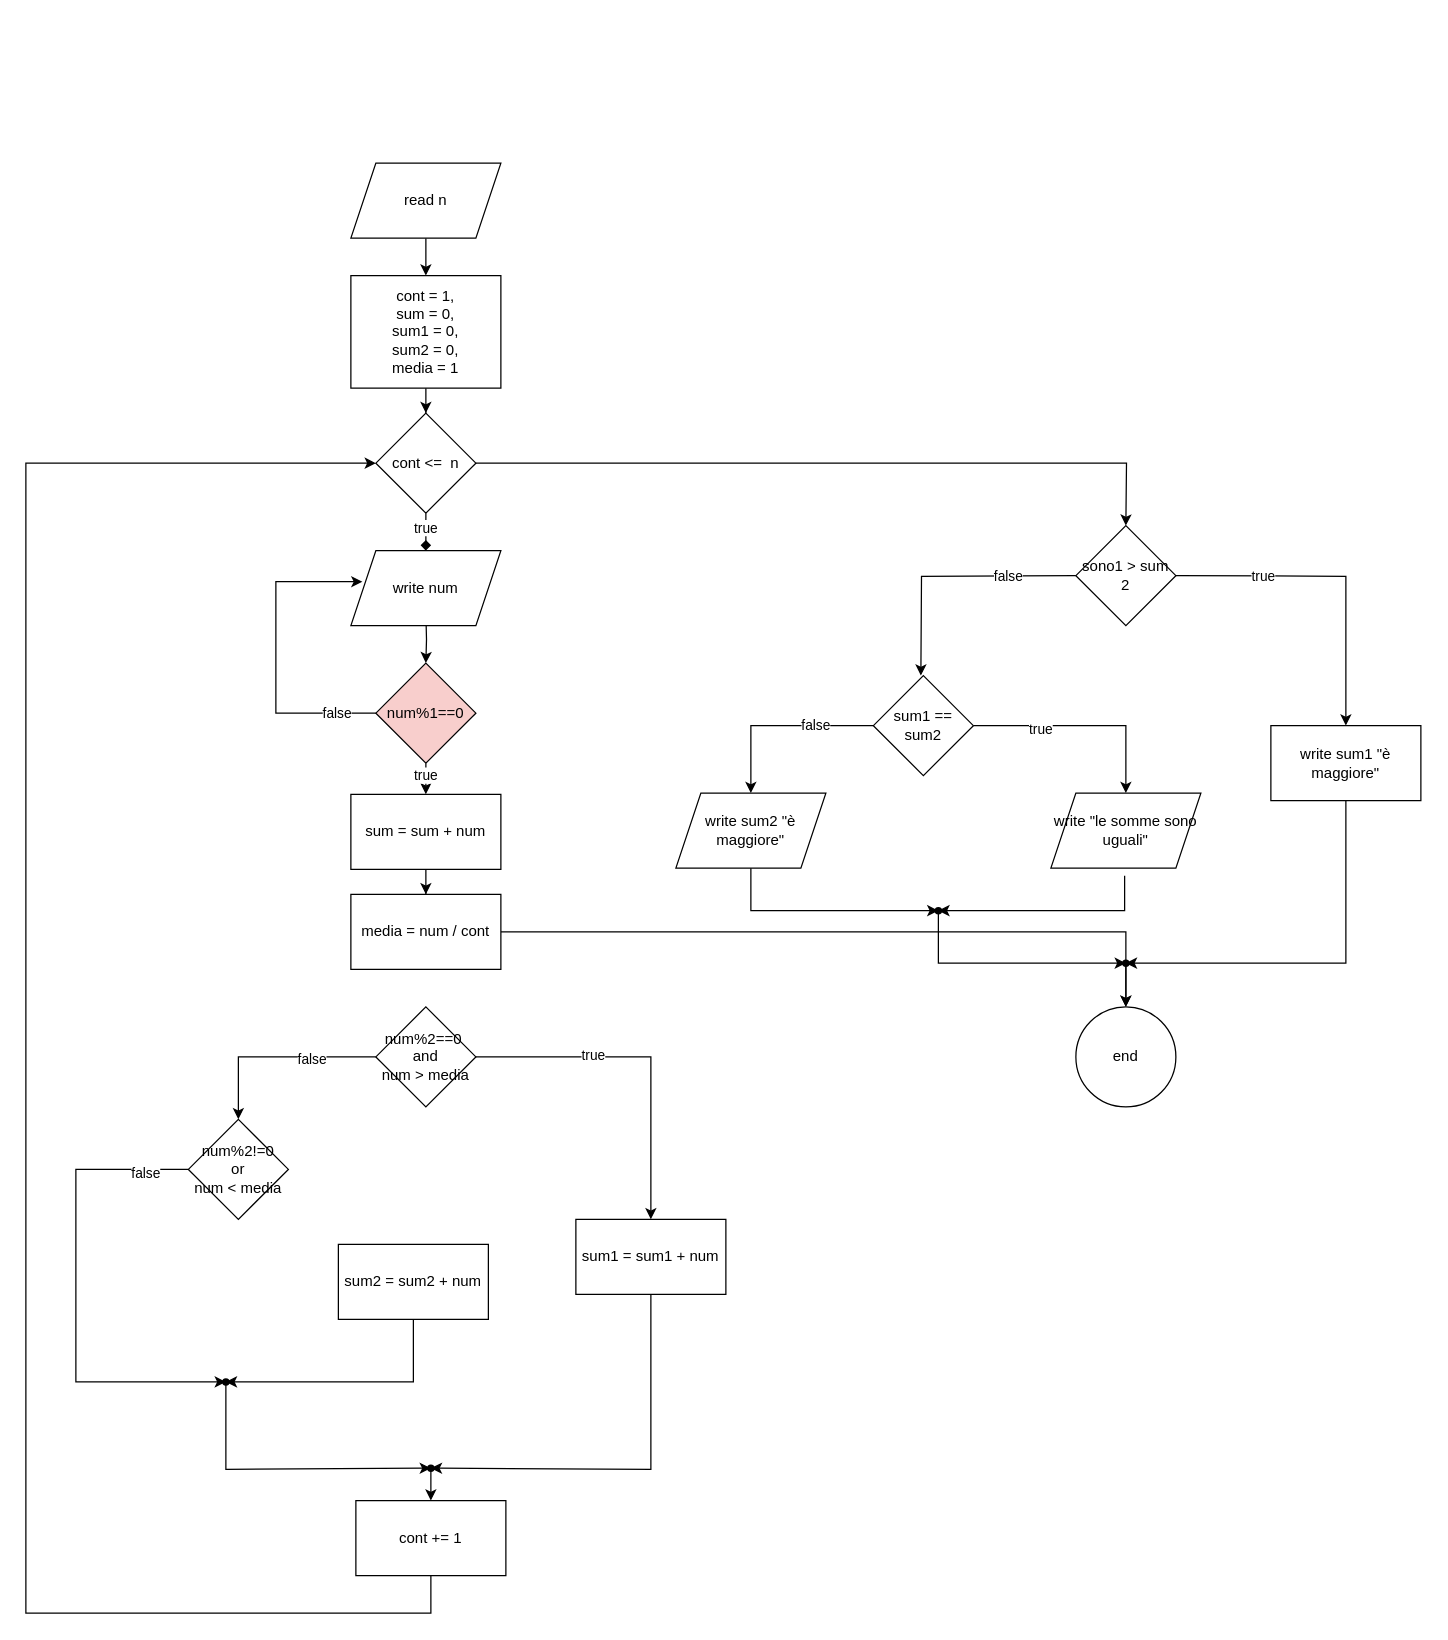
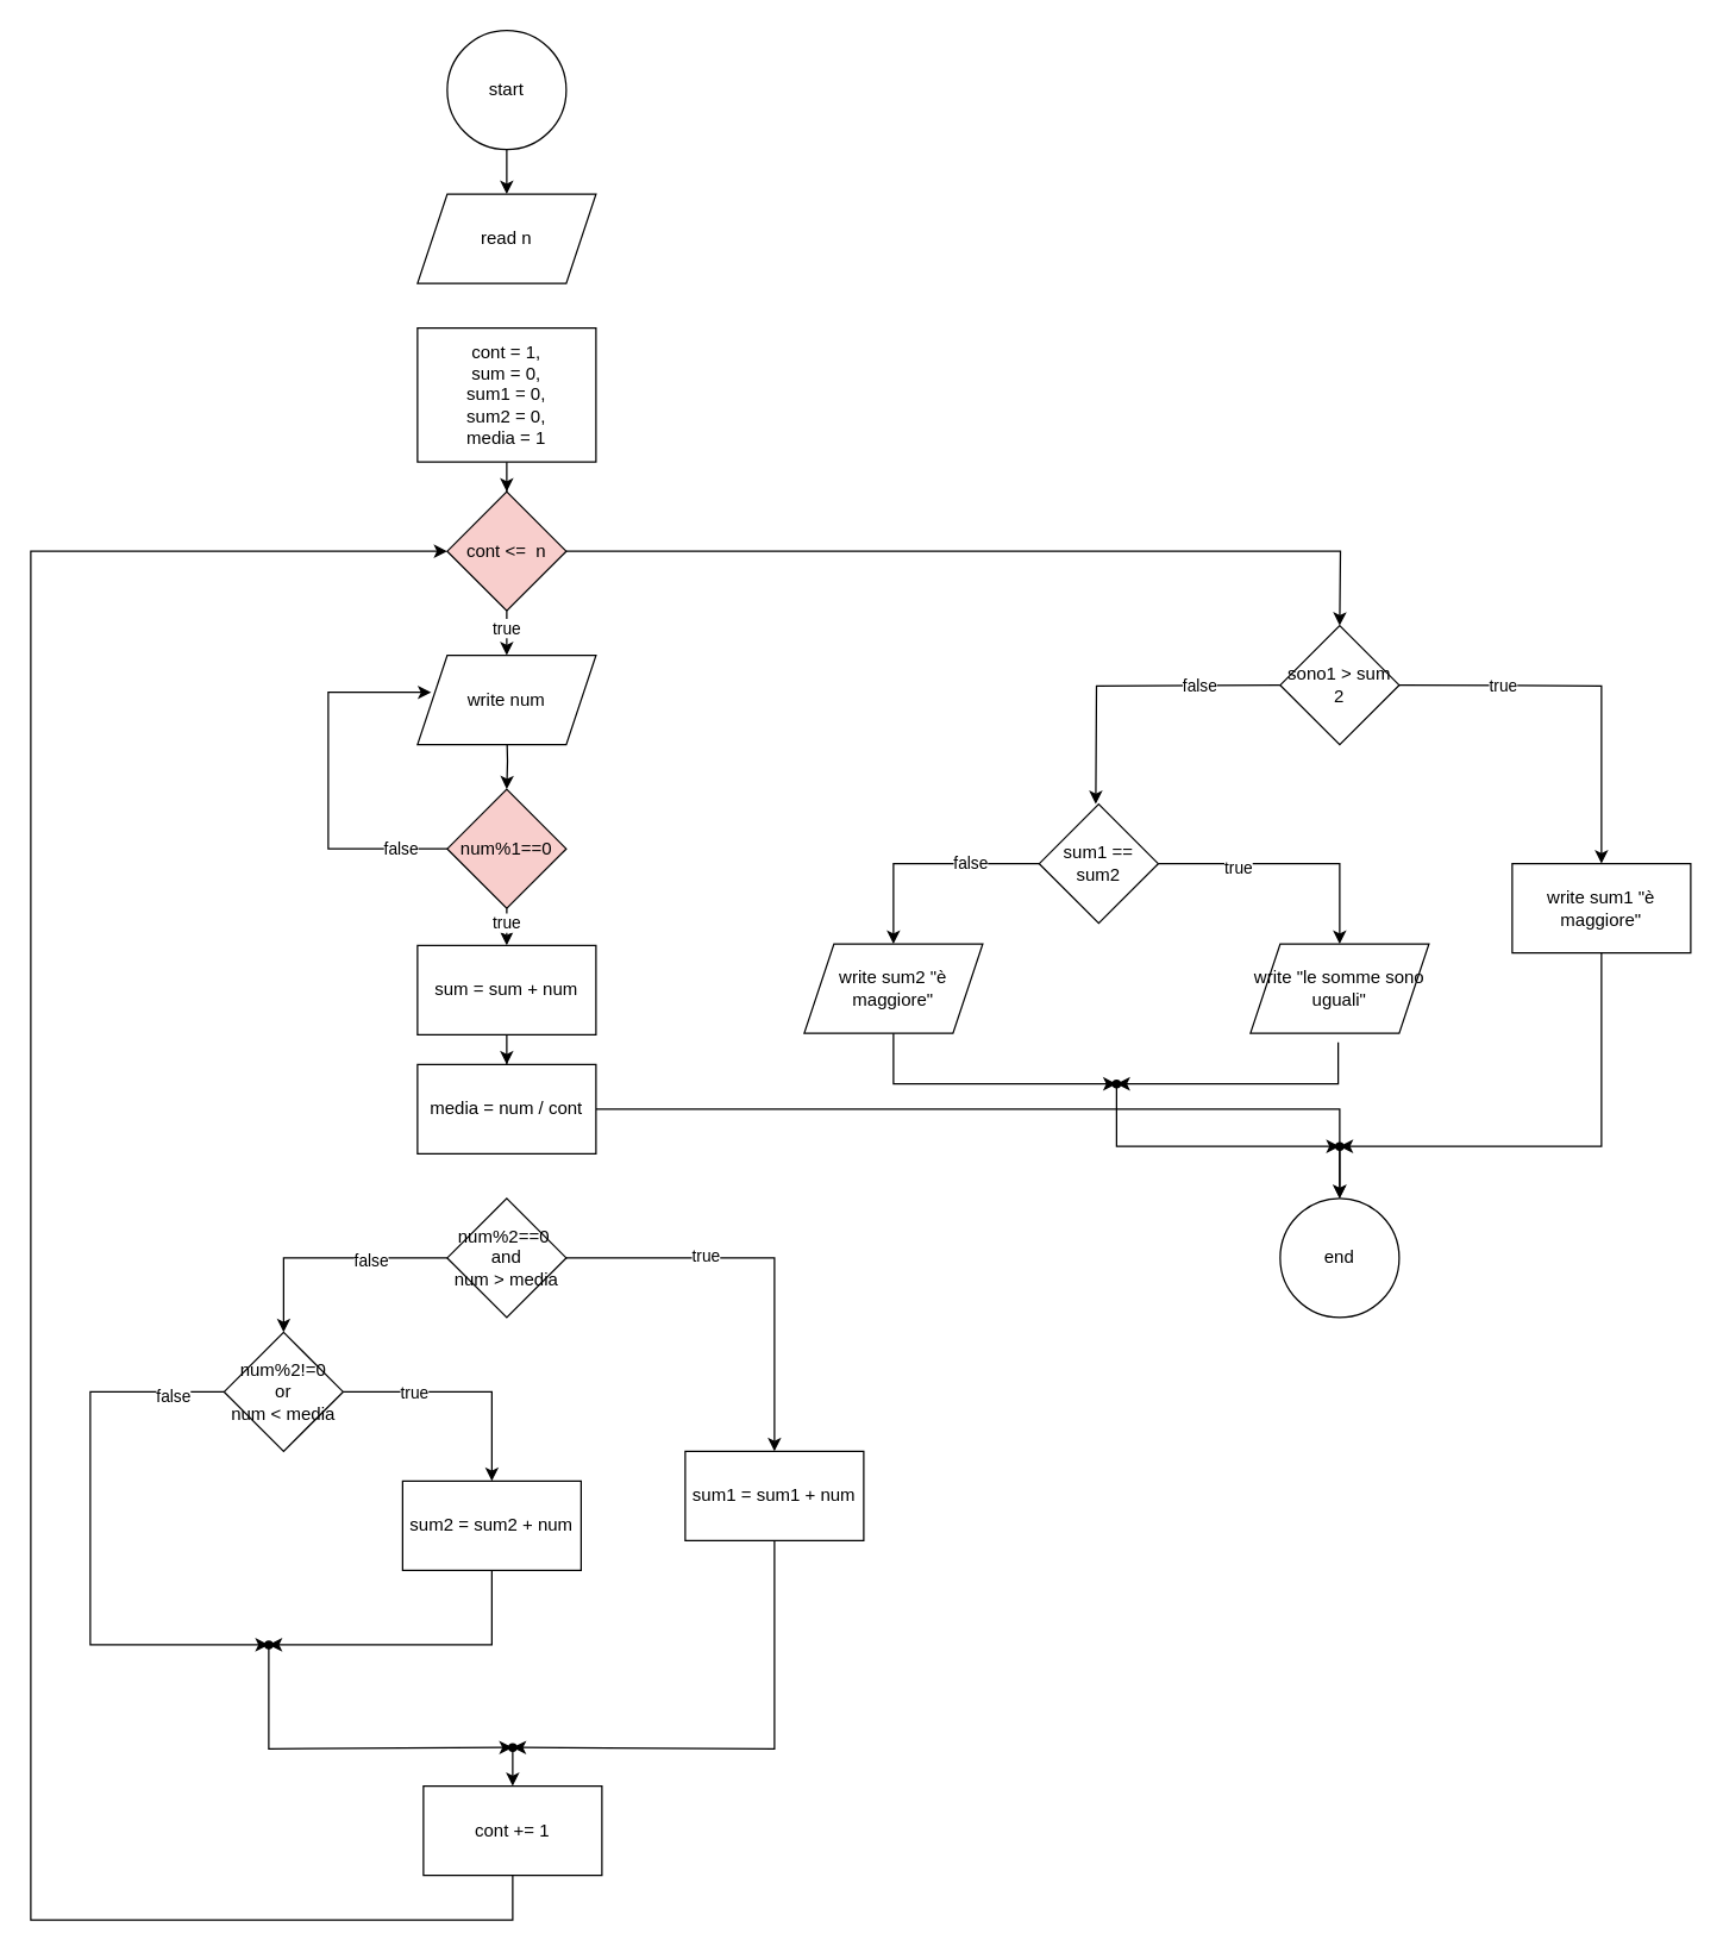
+ <mxCell id="3" value="start" style="ellipse;whiteSpace=wrap;html=1;aspect=fixed;" vertex="1" parent="1"><mxGeometry x="300" y="20" width="80" height="80" as="geometry" /></mxCell>
+ <mxCell id="2" value="" style="edgeStyle=orthogonalEdgeStyle;rounded=0;orthogonalLoop=1;jettySize=auto;html=1;" edge="1" parent="1" source="3" target="5"><mxGeometry relative="1" as="geometry" /></mxCell>
- <mxCell id="4" value="" style="edgeStyle=orthogonalEdgeStyle;rounded=0;orthogonalLoop=1;jettySize=auto;html=1;" edge="1" parent="1" source="5" target="7"><mxGeometry relative="1" as="geometry" /></mxCell>
- <mxCell id="11" value="cont &amp;lt;=&amp;nbsp; n" style="rhombus;whiteSpace=wrap;html=1;" vertex="1" parent="1"><mxGeometry x="300" y="330" width="80" height="80" as="geometry" /></mxCell>
+ <mxCell id="11" value="cont &amp;lt;=&amp;nbsp; n" style="rhombus;whiteSpace=wrap;html=1;fillColor=#f8cecc;" vertex="1" parent="1"><mxGeometry x="300" y="330" width="80" height="80" as="geometry" /></mxCell>
- <mxCell id="8" value="" style="edgeStyle=orthogonalEdgeStyle;rounded=0;orthogonalLoop=1;jettySize=auto;html=1;endArrow=diamond;" edge="1" parent="1" source="11" target="13"><mxGeometry relative="1" as="geometry" /></mxCell>
+ <mxCell id="8" value="" style="edgeStyle=orthogonalEdgeStyle;rounded=0;orthogonalLoop=1;jettySize=auto;html=1;" edge="1" parent="1" source="11" target="13"><mxGeometry relative="1" as="geometry" /></mxCell>
+ <mxCell id="25" value="" style="edgeStyle=orthogonalEdgeStyle;rounded=0;orthogonalLoop=1;jettySize=auto;html=1;" edge="1" parent="1" source="29" target="30"><mxGeometry relative="1" as="geometry" /></mxCell>
+ <mxCell id="26" value="true" style="edgeLabel;html=1;align=center;verticalAlign=middle;resizable=0;points=[];" vertex="1" connectable="0" parent="25"><mxGeometry x="-0.408" relative="1" as="geometry"><mxPoint as="offset" /></mxGeometry></mxCell>
